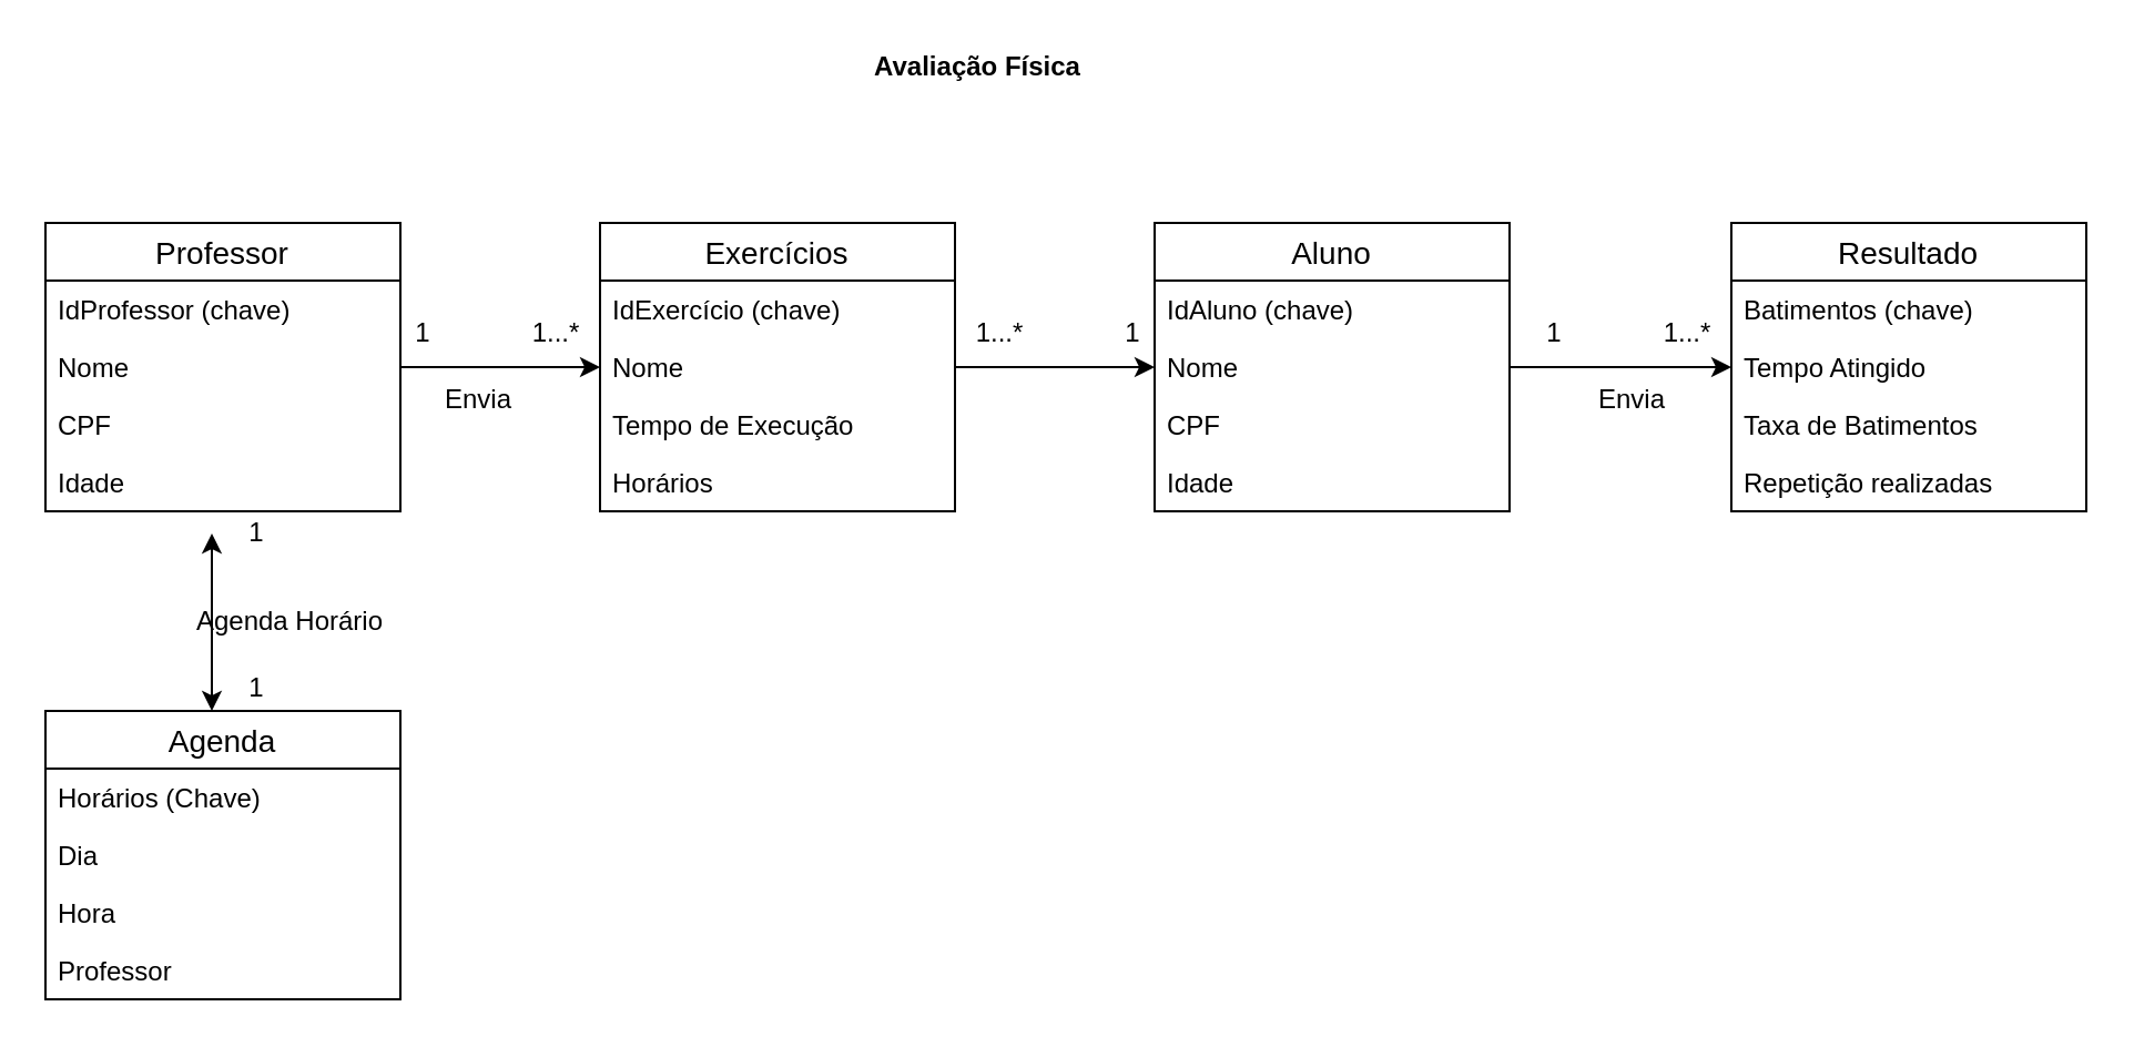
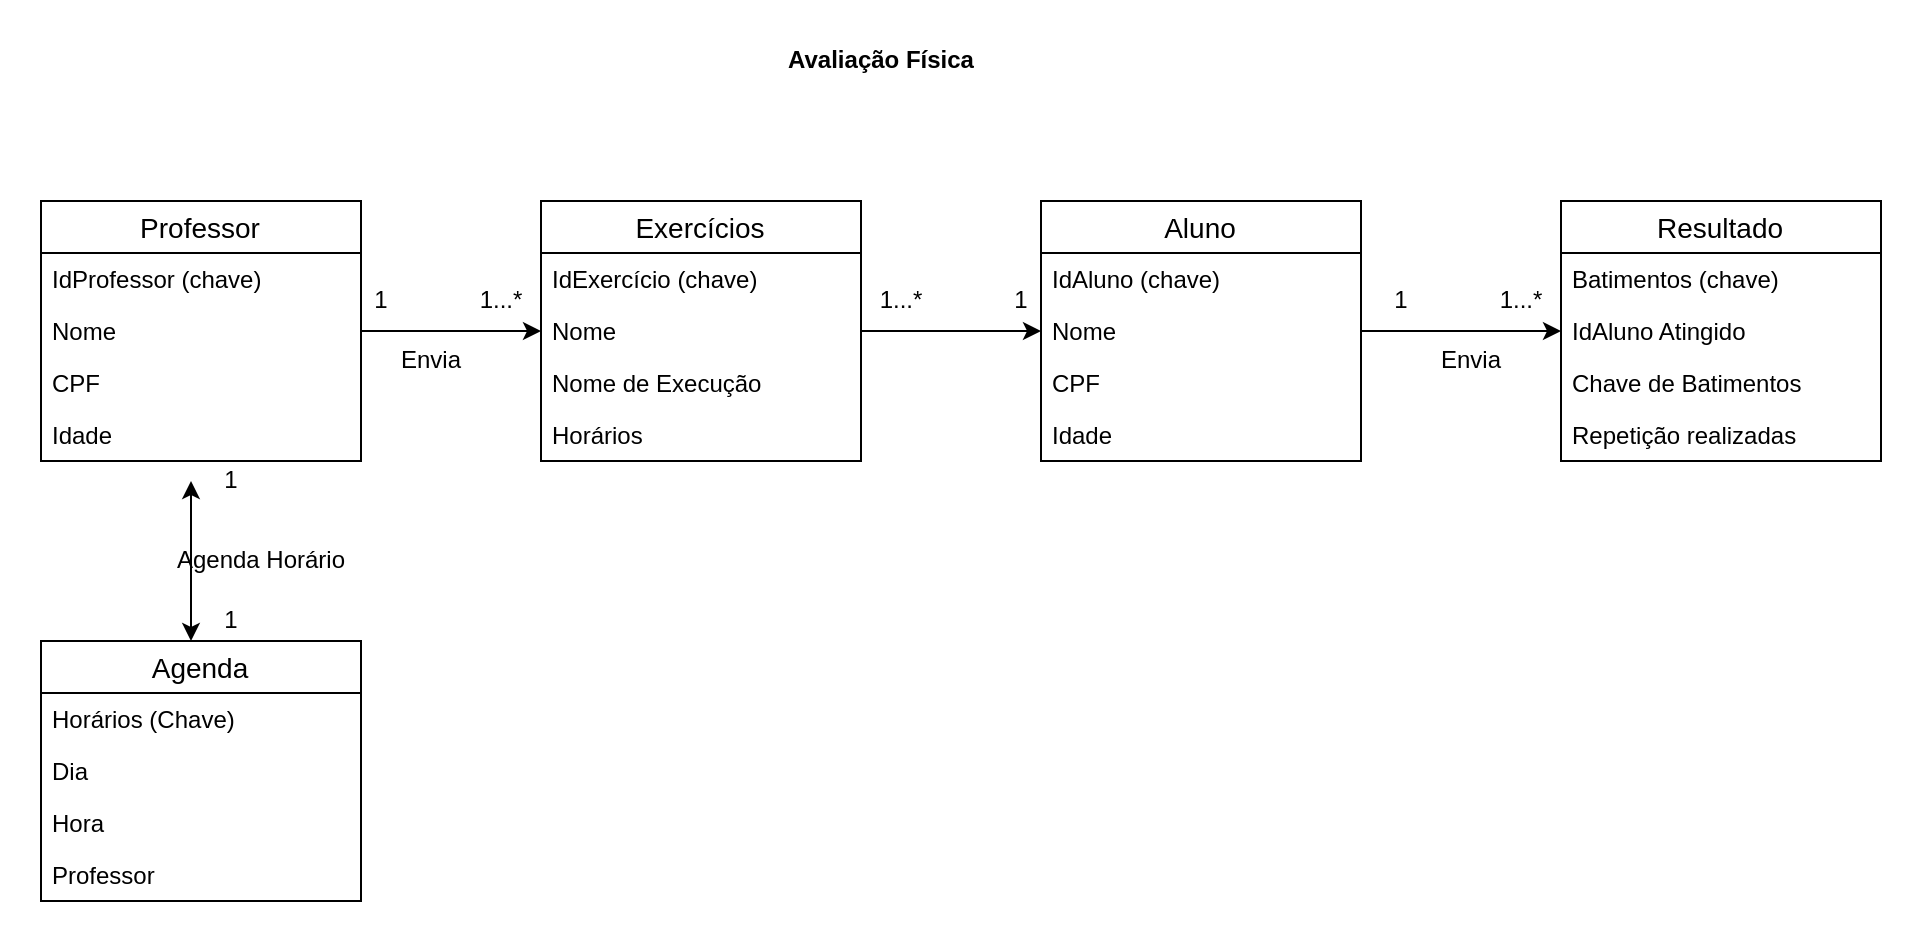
- <mxCell id="26" value="Tempo Atingido" style="text;strokeColor=none;fillColor=none;spacingLeft=4;spacingRight=4;overflow=hidden;rotatable=0;points=[[0,0.5],[1,0.5]];portConstraint=eastwest;fontSize=12;" vertex="1" parent="24"><mxGeometry y="52" width="160" height="26" as="geometry" /></mxCell>
+ <mxCell id="26" value="IdAluno Atingido" style="text;strokeColor=none;fillColor=none;spacingLeft=4;spacingRight=4;overflow=hidden;rotatable=0;points=[[0,0.5],[1,0.5]];portConstraint=eastwest;fontSize=12;" vertex="1" parent="24"><mxGeometry y="52" width="160" height="26" as="geometry" /></mxCell>
- <mxCell id="17" value="Tempo de Execução" style="text;strokeColor=none;fillColor=none;spacingLeft=4;spacingRight=4;overflow=hidden;rotatable=0;points=[[0,0.5],[1,0.5]];portConstraint=eastwest;fontSize=12;" vertex="1" parent="14"><mxGeometry y="78" width="160" height="26" as="geometry" /></mxCell>
+ <mxCell id="17" value="Nome de Execução" style="text;strokeColor=none;fillColor=none;spacingLeft=4;spacingRight=4;overflow=hidden;rotatable=0;points=[[0,0.5],[1,0.5]];portConstraint=eastwest;fontSize=12;" vertex="1" parent="14"><mxGeometry y="78" width="160" height="26" as="geometry" /></mxCell>
- <mxCell id="27" value="Taxa de Batimentos" style="text;strokeColor=none;fillColor=none;spacingLeft=4;spacingRight=4;overflow=hidden;rotatable=0;points=[[0,0.5],[1,0.5]];portConstraint=eastwest;fontSize=12;" vertex="1" parent="24"><mxGeometry y="78" width="160" height="26" as="geometry" /></mxCell>
+ <mxCell id="27" value="Chave de Batimentos" style="text;strokeColor=none;fillColor=none;spacingLeft=4;spacingRight=4;overflow=hidden;rotatable=0;points=[[0,0.5],[1,0.5]];portConstraint=eastwest;fontSize=12;" vertex="1" parent="24"><mxGeometry y="78" width="160" height="26" as="geometry" /></mxCell>
